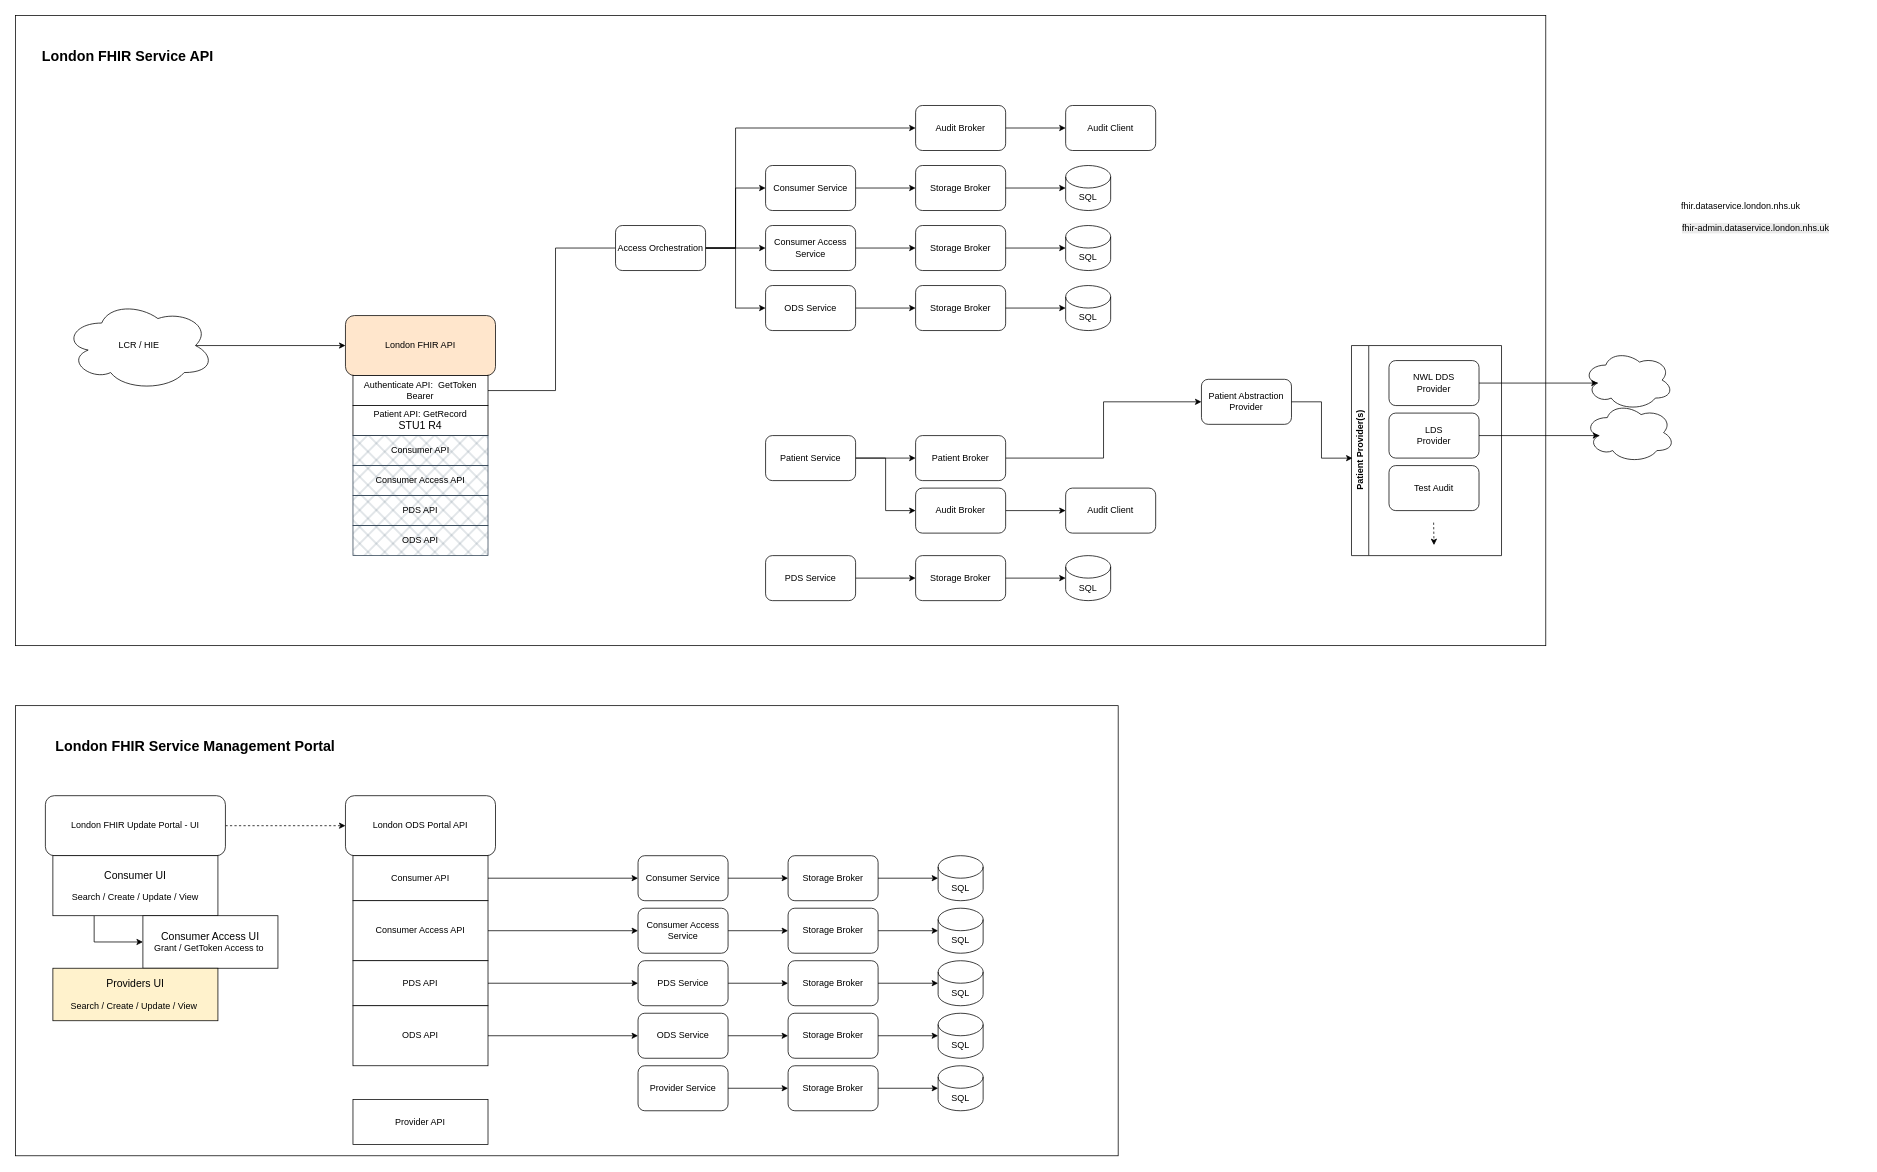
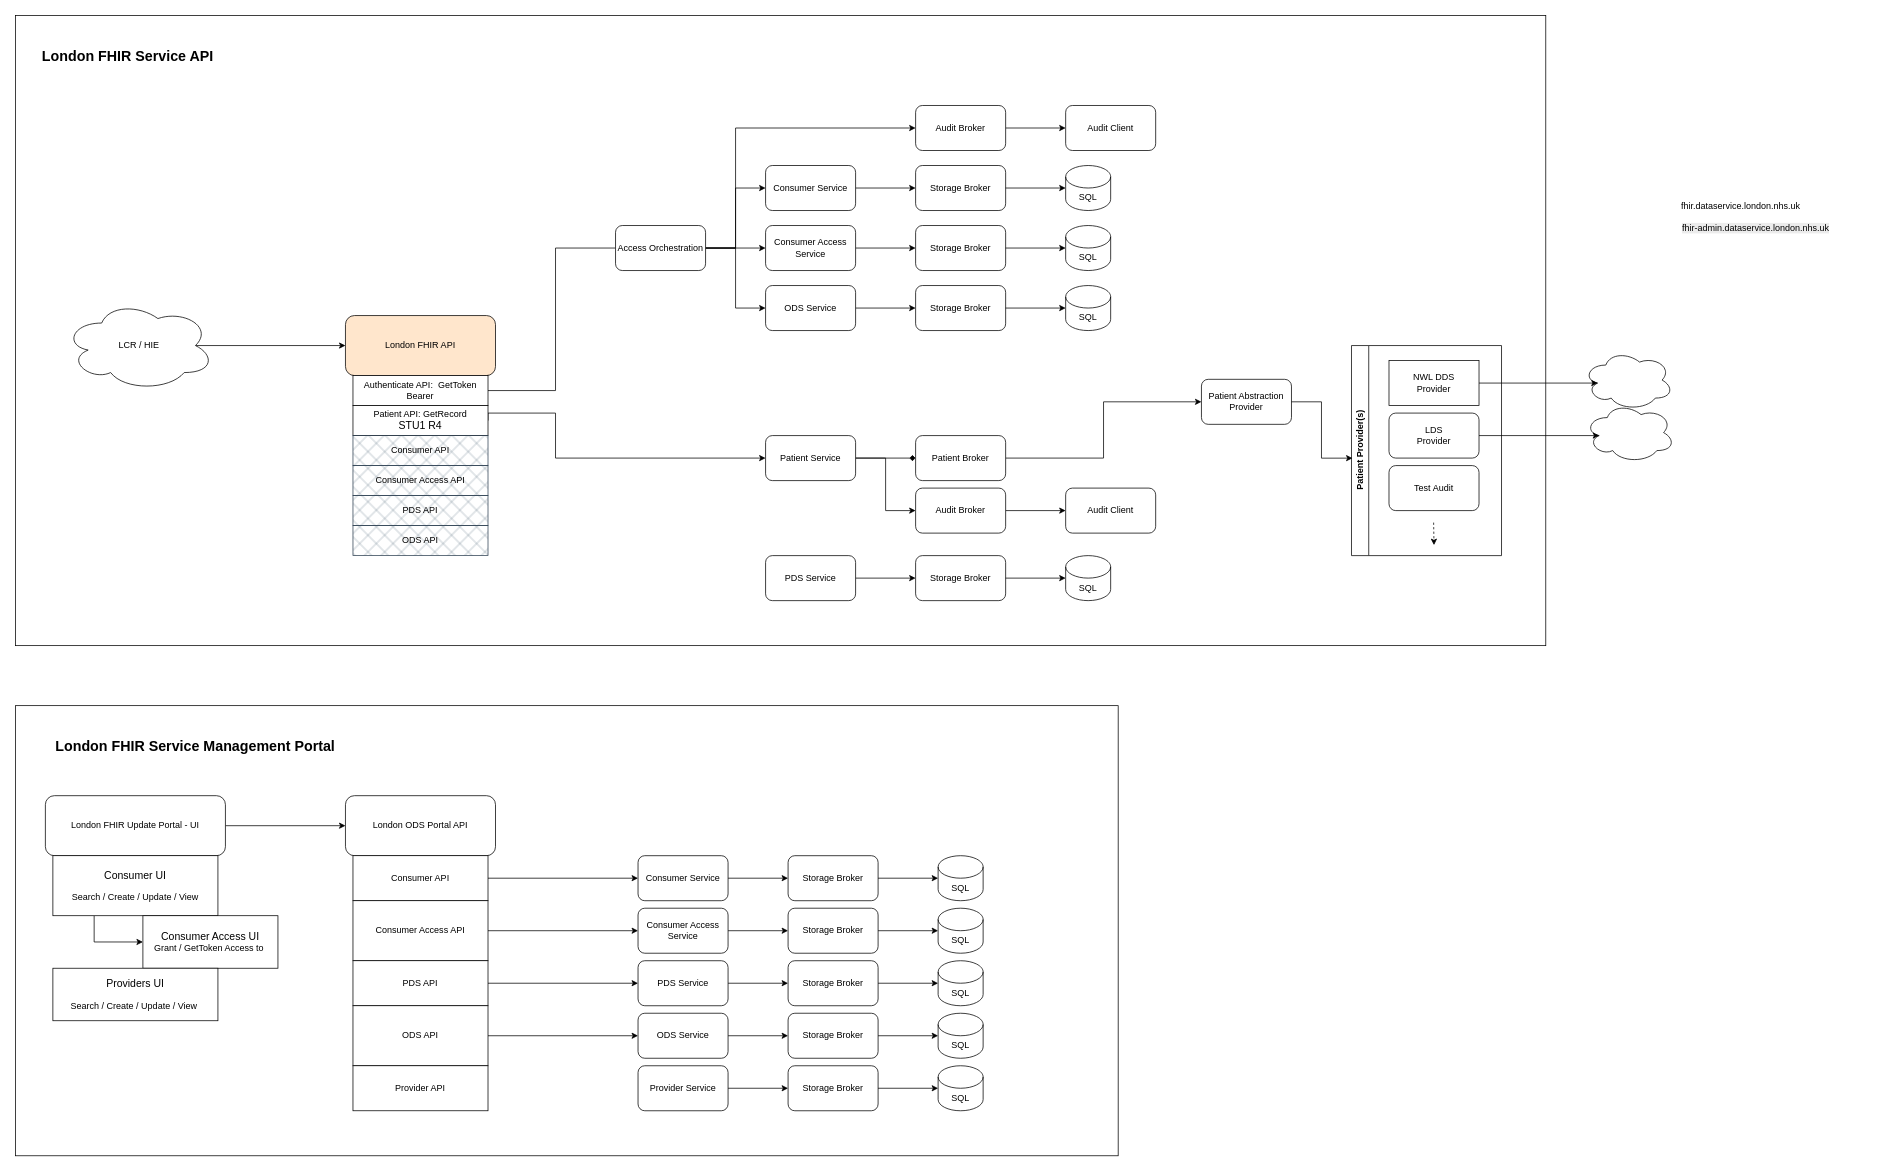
- <mxCell id="41" value="NWL DDS&lt;br&gt;Provider" style="rounded=1;whiteSpace=wrap;html=1;" parent="40" vertex="1"><mxGeometry x="50" y="20" width="120" height="60" as="geometry" /></mxCell>
+ <mxCell id="41" value="NWL DDS&lt;br&gt;Provider" style="whiteSpace=wrap;html=1;rounded=0;" parent="40" vertex="1"><mxGeometry x="50" y="20" width="120" height="60" as="geometry" /></mxCell>
+ <mxCell id="7" style="edgeStyle=orthogonalEdgeStyle;rounded=0;orthogonalLoop=1;jettySize=auto;html=1;exitX=1;exitY=0.5;exitDx=0;exitDy=0;entryX=0;entryY=0.5;entryDx=0;entryDy=0;" parent="1" source="8" target="36" edge="1"><mxGeometry relative="1" as="geometry"><Array as="points"><mxPoint x="740" y="550" /><mxPoint x="740" y="610" /></Array></mxGeometry></mxCell>
- <mxCell id="34" style="edgeStyle=orthogonalEdgeStyle;rounded=0;orthogonalLoop=1;jettySize=auto;html=1;exitX=1;exitY=0.5;exitDx=0;exitDy=0;entryX=0;entryY=0.5;entryDx=0;entryDy=0;" parent="1" source="36" target="38" edge="1"><mxGeometry relative="1" as="geometry" /></mxCell>
+ <mxCell id="34" style="edgeStyle=orthogonalEdgeStyle;rounded=0;orthogonalLoop=1;jettySize=auto;html=1;exitX=1;exitY=0.5;exitDx=0;exitDy=0;entryX=0;entryY=0.5;entryDx=0;entryDy=0;endArrow=diamond;" parent="1" source="36" target="38" edge="1"><mxGeometry relative="1" as="geometry" /></mxCell>
- <mxCell id="88" style="edgeStyle=orthogonalEdgeStyle;rounded=0;orthogonalLoop=1;jettySize=auto;html=1;exitX=1;exitY=0.5;exitDx=0;exitDy=0;entryX=0;entryY=0.5;entryDx=0;entryDy=0;dashed=1;" parent="1" source="90" target="59" edge="1"><mxGeometry relative="1" as="geometry"><mxPoint x="325" y="1100" as="sourcePoint" /></mxGeometry></mxCell>
+ <mxCell id="88" style="edgeStyle=orthogonalEdgeStyle;rounded=0;orthogonalLoop=1;jettySize=auto;html=1;exitX=1;exitY=0.5;exitDx=0;exitDy=0;entryX=0;entryY=0.5;entryDx=0;entryDy=0;" parent="1" source="90" target="59" edge="1"><mxGeometry relative="1" as="geometry"><mxPoint x="325" y="1100" as="sourcePoint" /></mxGeometry></mxCell>
- <mxCell id="100" value="&lt;font style=&quot;font-size: 14px;&quot;&gt;Providers UI&lt;/font&gt;&lt;br&gt;&lt;br&gt;Search / Create / Update / View&amp;nbsp;" style="rounded=0;whiteSpace=wrap;html=1;fillColor=#fff2cc;" parent="1" vertex="1"><mxGeometry x="70" y="1290" width="220" height="70" as="geometry" /></mxCell>
+ <mxCell id="100" value="&lt;font style=&quot;font-size: 14px;&quot;&gt;Providers UI&lt;/font&gt;&lt;br&gt;&lt;br&gt;Search / Create / Update / View&amp;nbsp;" style="rounded=0;whiteSpace=wrap;html=1;" parent="1" vertex="1"><mxGeometry x="70" y="1290" width="220" height="70" as="geometry" /></mxCell>
- <mxCell id="99" value="Provider API" style="rounded=0;whiteSpace=wrap;html=1;fillStyle=auto;" parent="1" vertex="1"><mxGeometry x="470" y="1465" width="180" height="60" as="geometry" /></mxCell>
+ <mxCell id="99" value="Provider API" style="rounded=0;whiteSpace=wrap;html=1;fillStyle=auto;" parent="1" vertex="1"><mxGeometry x="470" y="1420" width="180" height="60" as="geometry" /></mxCell>
